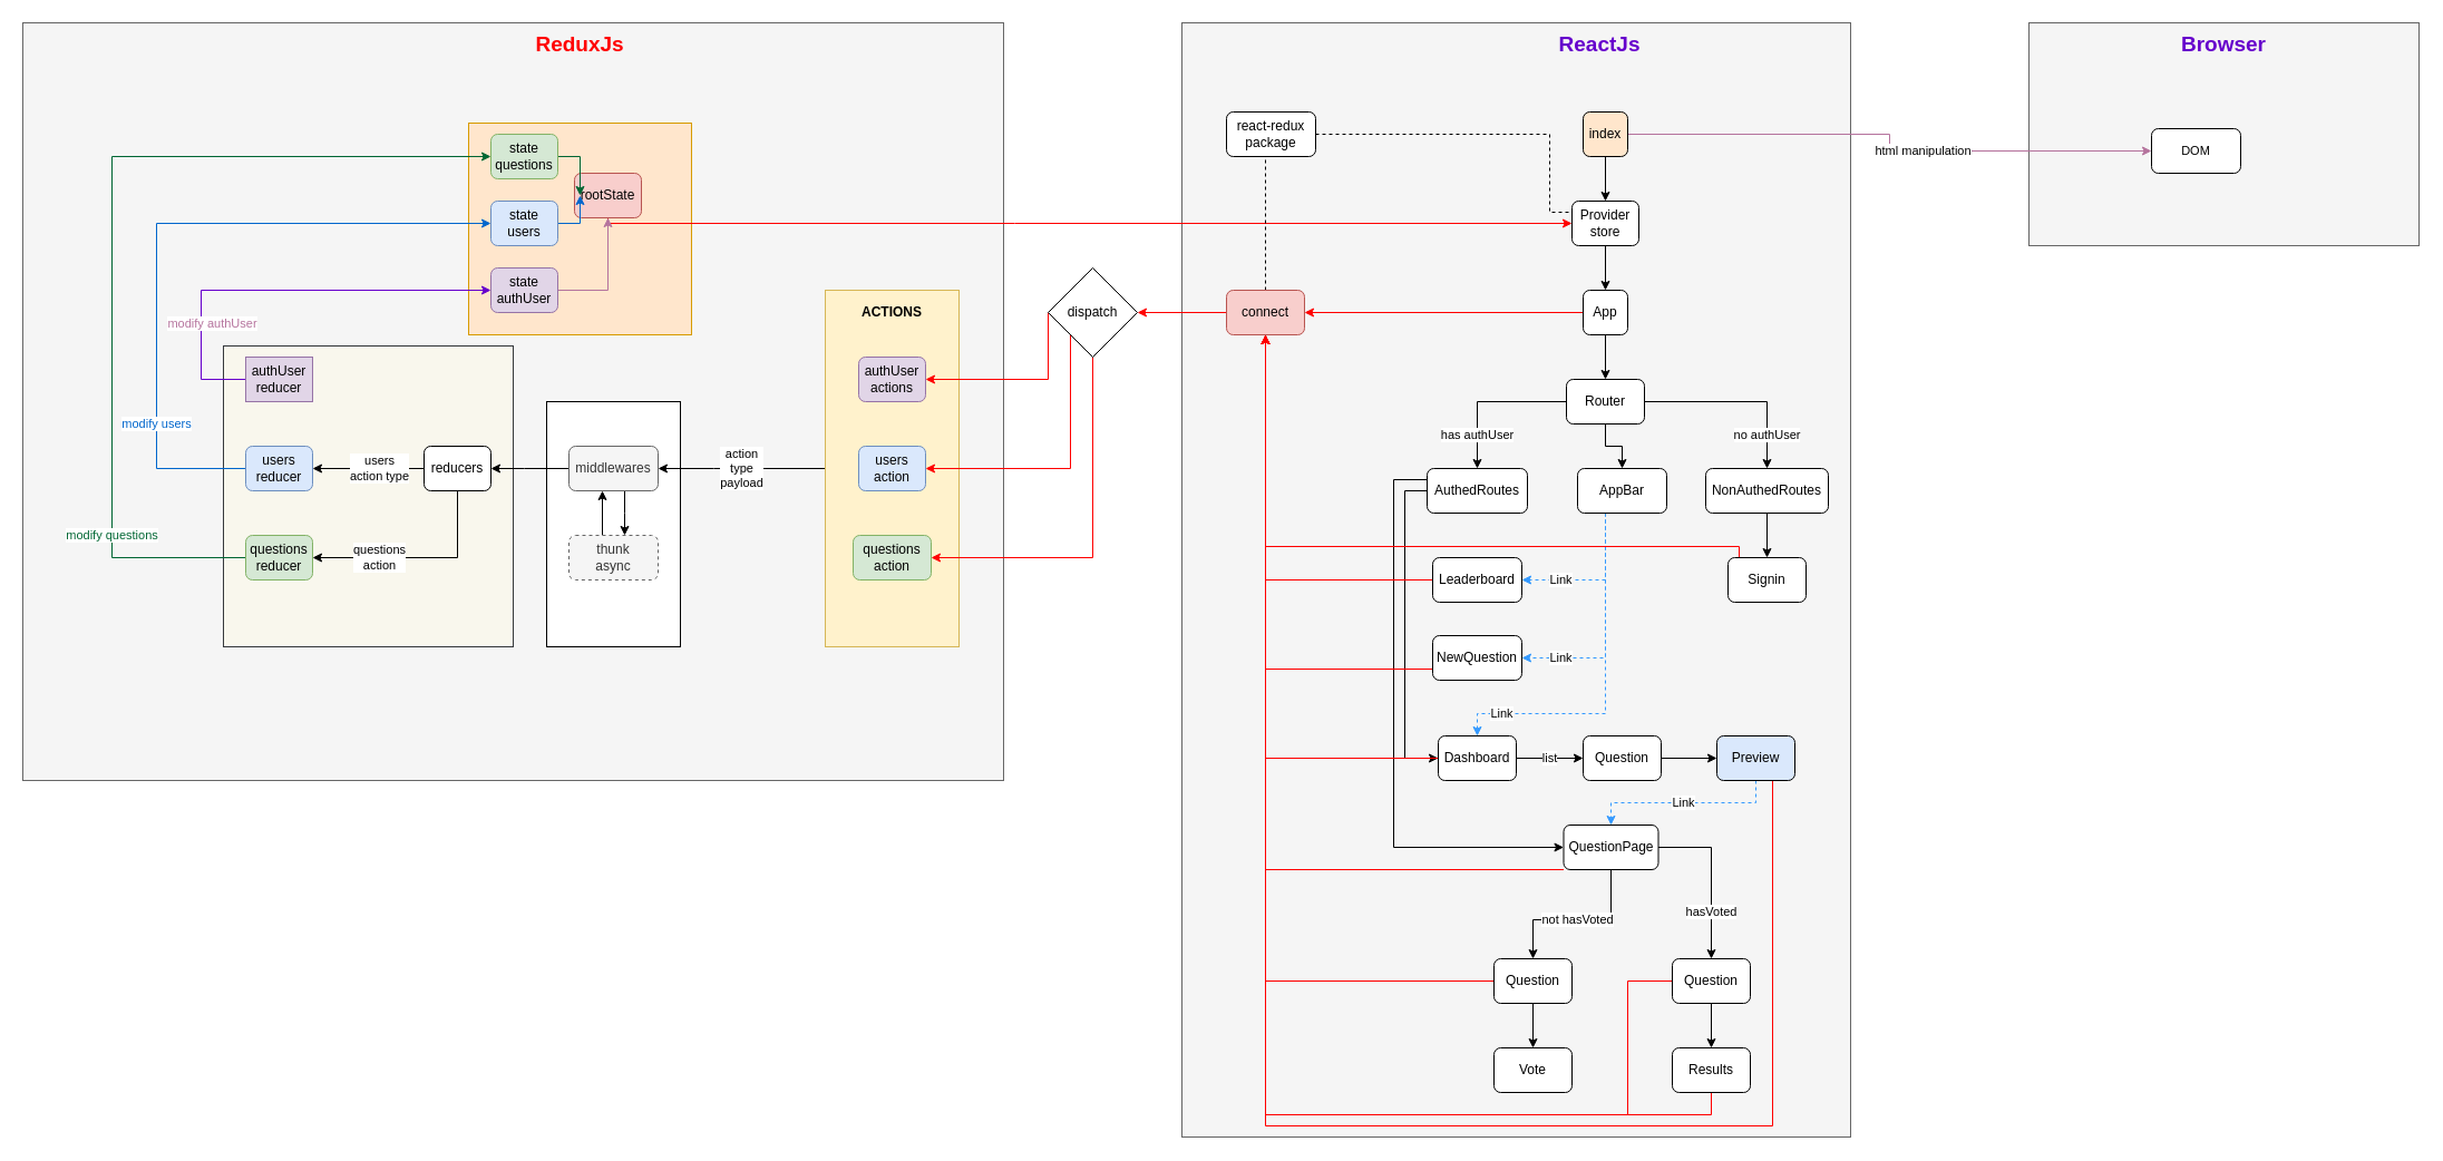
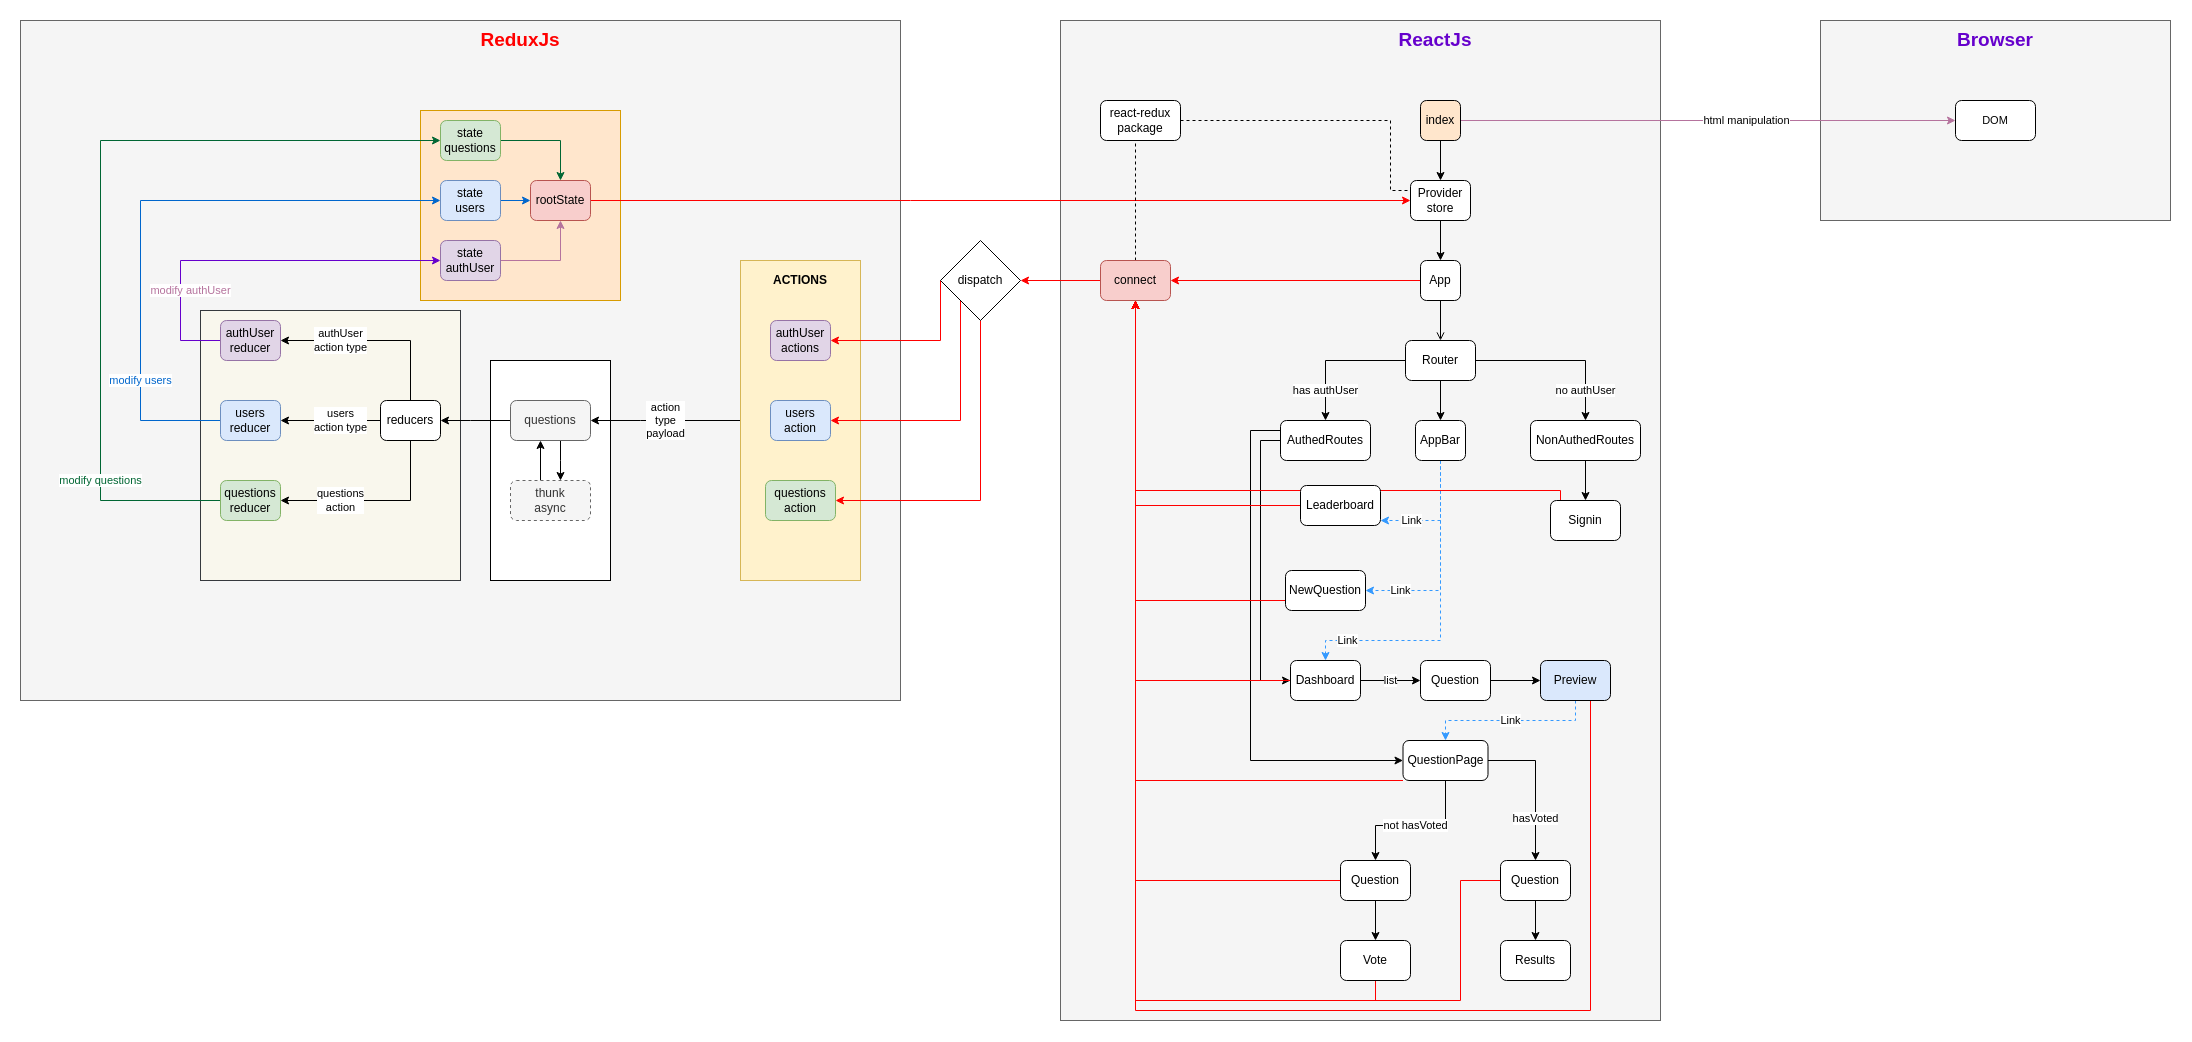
- <mxCell id="94" value="DOM" style="rounded=1;whiteSpace=wrap;html=1;fontSize=11;fontColor=#000000;" parent="1" vertex="1"><mxGeometry x="1930" y="115" width="80" height="40" as="geometry" /></mxCell>
+ <mxCell id="94" value="DOM" style="rounded=1;whiteSpace=wrap;html=1;fontSize=11;fontColor=#000000;" parent="1" vertex="1"><mxGeometry x="1955" y="100" width="80" height="40" as="geometry" /></mxCell>
- <mxCell id="60" value="rootState" style="rounded=1;whiteSpace=wrap;html=1;fillColor=#f8cecc;strokeColor=#b85450;" parent="1" vertex="1"><mxGeometry x="515" y="155" width="60" height="40" as="geometry" /></mxCell>
+ <mxCell id="60" value="rootState" style="rounded=1;whiteSpace=wrap;html=1;fillColor=#f8cecc;strokeColor=#b85450;" parent="1" vertex="1"><mxGeometry x="530" y="180" width="60" height="40" as="geometry" /></mxCell>
- <mxCell id="13" style="edgeStyle=orthogonalEdgeStyle;rounded=0;orthogonalLoop=1;jettySize=auto;html=1;" parent="1" source="15" target="30" edge="1"><mxGeometry relative="1" as="geometry" /></mxCell>
+ <mxCell id="13" style="edgeStyle=orthogonalEdgeStyle;rounded=0;orthogonalLoop=1;jettySize=auto;html=1;endArrow=open;" parent="1" source="15" target="30" edge="1"><mxGeometry relative="1" as="geometry" /></mxCell>
- <mxCell id="80" value="authUser&lt;br&gt;reducer" style="whiteSpace=wrap;html=1;fillColor=#e1d5e7;strokeColor=#9673a6;rounded=0;" parent="1" vertex="1"><mxGeometry x="220" y="320" width="60" height="40" as="geometry" /></mxCell>
+ <mxCell id="80" value="authUser&lt;br&gt;reducer" style="rounded=1;whiteSpace=wrap;html=1;fillColor=#e1d5e7;strokeColor=#9673a6;" parent="1" vertex="1"><mxGeometry x="220" y="320" width="60" height="40" as="geometry" /></mxCell>
+ <mxCell id="61" value="authUser&lt;br&gt;action type" style="edgeStyle=orthogonalEdgeStyle;rounded=0;orthogonalLoop=1;jettySize=auto;html=1;" parent="1" source="64" target="80" edge="1"><mxGeometry x="0.368" relative="1" as="geometry"><Array as="points"><mxPoint x="410" y="340" /></Array><mxPoint as="offset" /></mxGeometry></mxCell>
- <mxCell id="67" value="middlewares" style="rounded=1;whiteSpace=wrap;html=1;fillColor=#f5f5f5;strokeColor=#666666;fontColor=#333333;" parent="1" vertex="1"><mxGeometry x="510" y="400" width="80" height="40" as="geometry" /></mxCell>
+ <mxCell id="67" value="questions" style="rounded=1;whiteSpace=wrap;html=1;fillColor=#f5f5f5;strokeColor=#666666;fontColor=#333333;" parent="1" vertex="1"><mxGeometry x="510" y="400" width="80" height="40" as="geometry" /></mxCell>
- <mxCell id="19" value="AppBar" style="rounded=1;whiteSpace=wrap;html=1;" parent="1" vertex="1"><mxGeometry x="1415" y="420" width="80" height="40" as="geometry" /></mxCell>
+ <mxCell id="19" value="AppBar" style="rounded=1;whiteSpace=wrap;html=1;" parent="1" vertex="1"><mxGeometry x="1415" y="420" width="50" height="40" as="geometry" /></mxCell>
- <mxCell id="40" value="Leaderboard" style="rounded=1;whiteSpace=wrap;html=1;" parent="1" vertex="1"><mxGeometry x="1285" y="500" width="80" height="40" as="geometry" /></mxCell>
+ <mxCell id="40" value="Leaderboard" style="rounded=1;whiteSpace=wrap;html=1;" parent="1" vertex="1"><mxGeometry x="1300" y="485" width="80" height="40" as="geometry" /></mxCell>
+ <mxCell id="57" style="edgeStyle=orthogonalEdgeStyle;rounded=0;orthogonalLoop=1;jettySize=auto;html=1;strokeColor=#FF0000;" parent="1" source="58" target="83" edge="1"><mxGeometry relative="1" as="geometry"><Array as="points"><mxPoint x="1375" y="1000" /><mxPoint x="1135" y="1000" /></Array></mxGeometry></mxCell>
- <mxCell id="52" style="edgeStyle=orthogonalEdgeStyle;rounded=0;orthogonalLoop=1;jettySize=auto;html=1;strokeColor=#FF0000;" parent="1" source="53" target="83" edge="1"><mxGeometry relative="1" as="geometry"><Array as="points"><mxPoint x="1535" y="1000" /><mxPoint x="1135" y="1000" /></Array></mxGeometry></mxCell>
